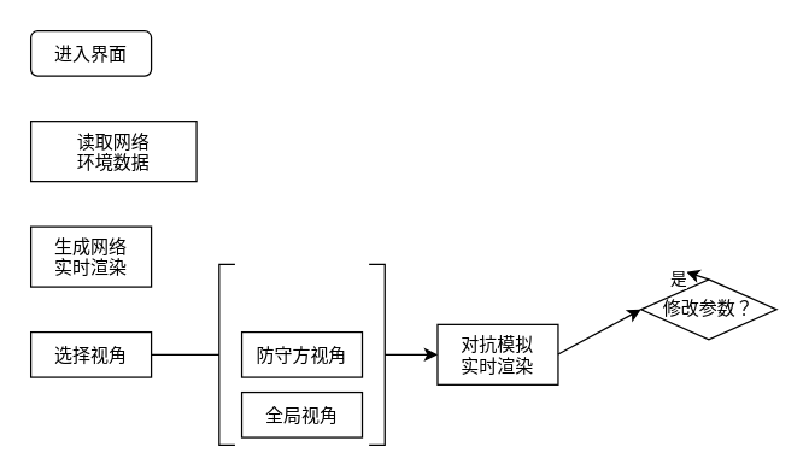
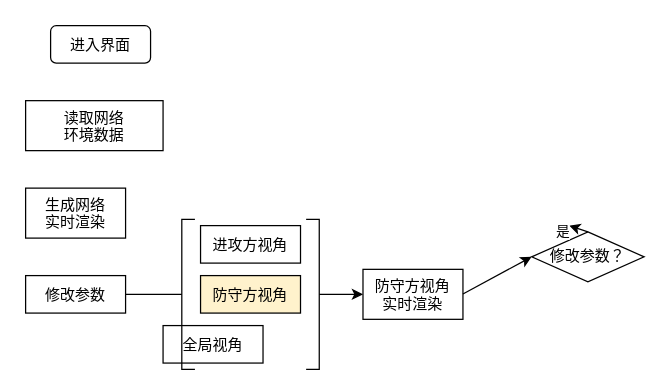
- <mxCell id="2" value="进入界面" style="rounded=1;" vertex="1" parent="1"><mxGeometry x="20" y="20" width="80" height="30" as="geometry" /></mxCell>
+ <mxCell id="2" value="进入界面" style="rounded=1;" vertex="1" parent="1"><mxGeometry x="40" y="20" width="80" height="30" as="geometry" /></mxCell>
+ <mxCell id="6" value="进攻方视角" style="rounded=0;" vertex="1" parent="1"><mxGeometry x="160" y="180" width="80" height="30" as="geometry" /></mxCell>
- <mxCell id="13" value="对抗模拟&#10;实时渲染" style="rounded=0;" vertex="1" parent="1"><mxGeometry x="290" y="215" width="80" height="40" as="geometry" /></mxCell>
+ <mxCell id="13" value="防守方视角&#10;实时渲染" style="rounded=0;" vertex="1" parent="1"><mxGeometry x="290" y="215" width="80" height="40" as="geometry" /></mxCell>
- <mxCell id="7" value="防守方视角" style="rounded=0;" vertex="1" parent="1"><mxGeometry x="160" y="220" width="80" height="30" as="geometry" /></mxCell>
+ <mxCell id="7" value="防守方视角" style="rounded=0;fillColor=#fff2cc;" vertex="1" parent="1"><mxGeometry x="160" y="220" width="80" height="30" as="geometry" /></mxCell>
- <mxCell id="5" value="选择视角" style="rounded=0;" vertex="1" parent="1"><mxGeometry x="20" y="220" width="80" height="30" as="geometry" /></mxCell>
+ <mxCell id="5" value="修改参数" style="rounded=0;" vertex="1" parent="1"><mxGeometry x="20" y="220" width="80" height="30" as="geometry" /></mxCell>
- <mxCell id="8" value="全局视角" style="rounded=0;" vertex="1" parent="1"><mxGeometry x="160" y="260" width="80" height="30" as="geometry" /></mxCell>
+ <mxCell id="8" value="全局视角" style="rounded=0;" vertex="1" parent="1"><mxGeometry x="130" y="260" width="80" height="30" as="geometry" /></mxCell>
